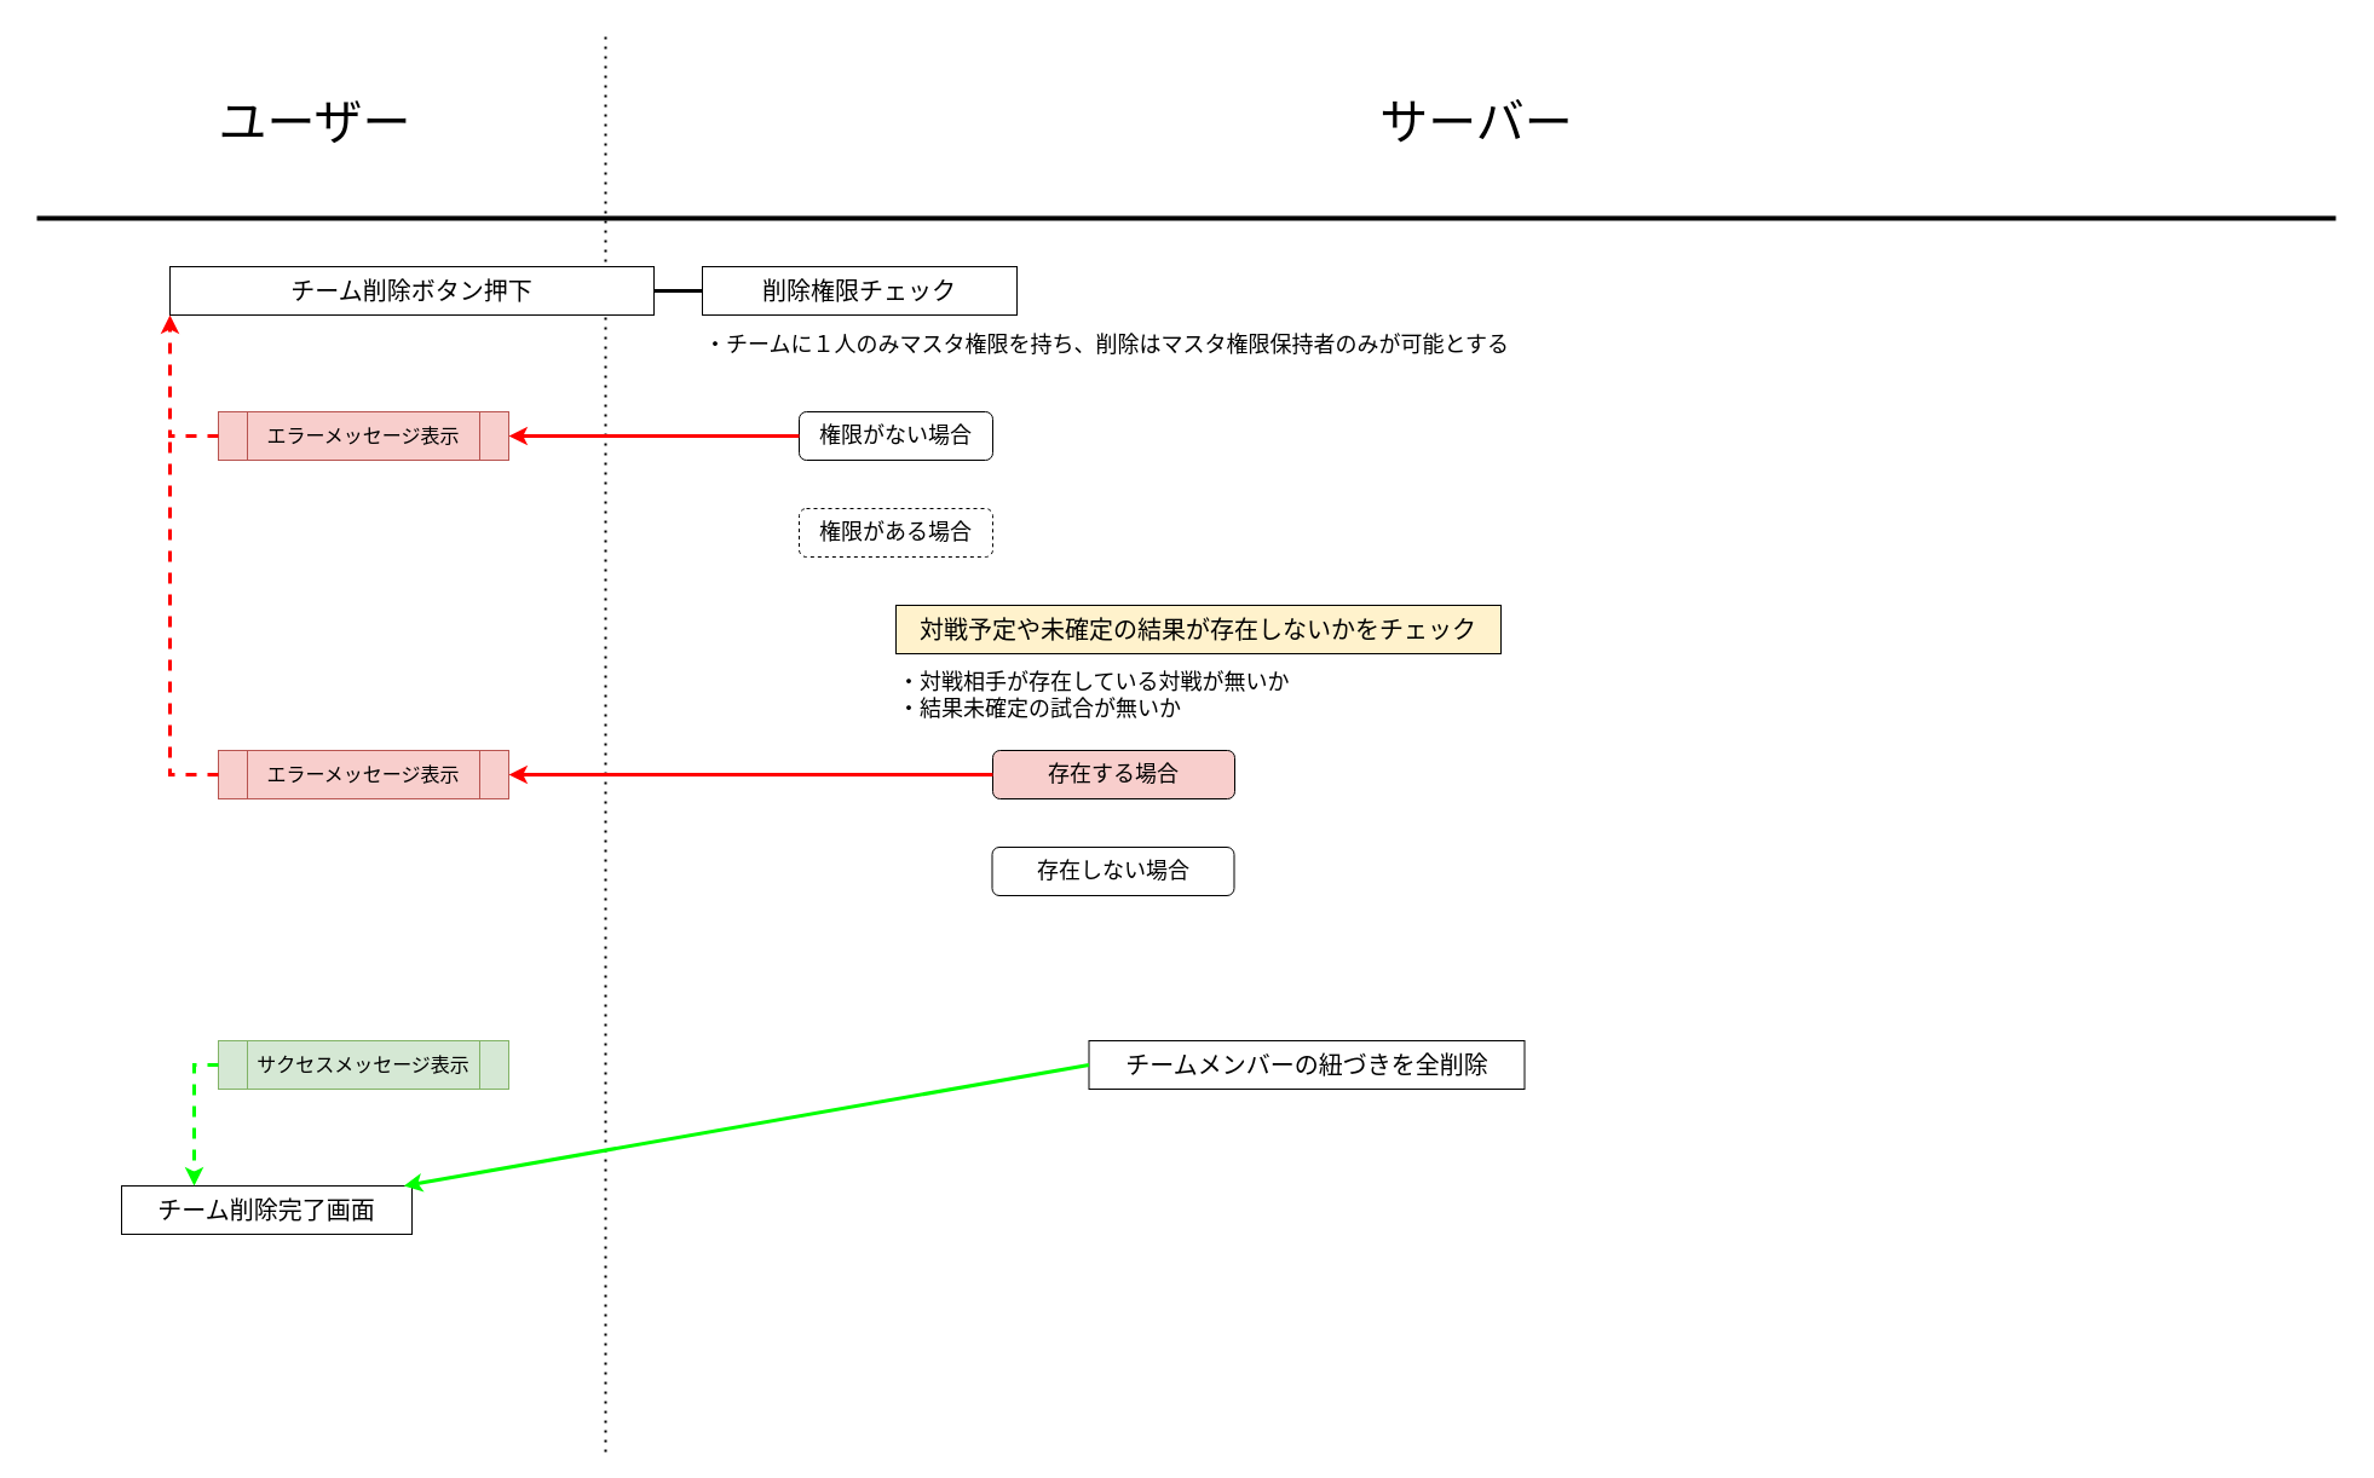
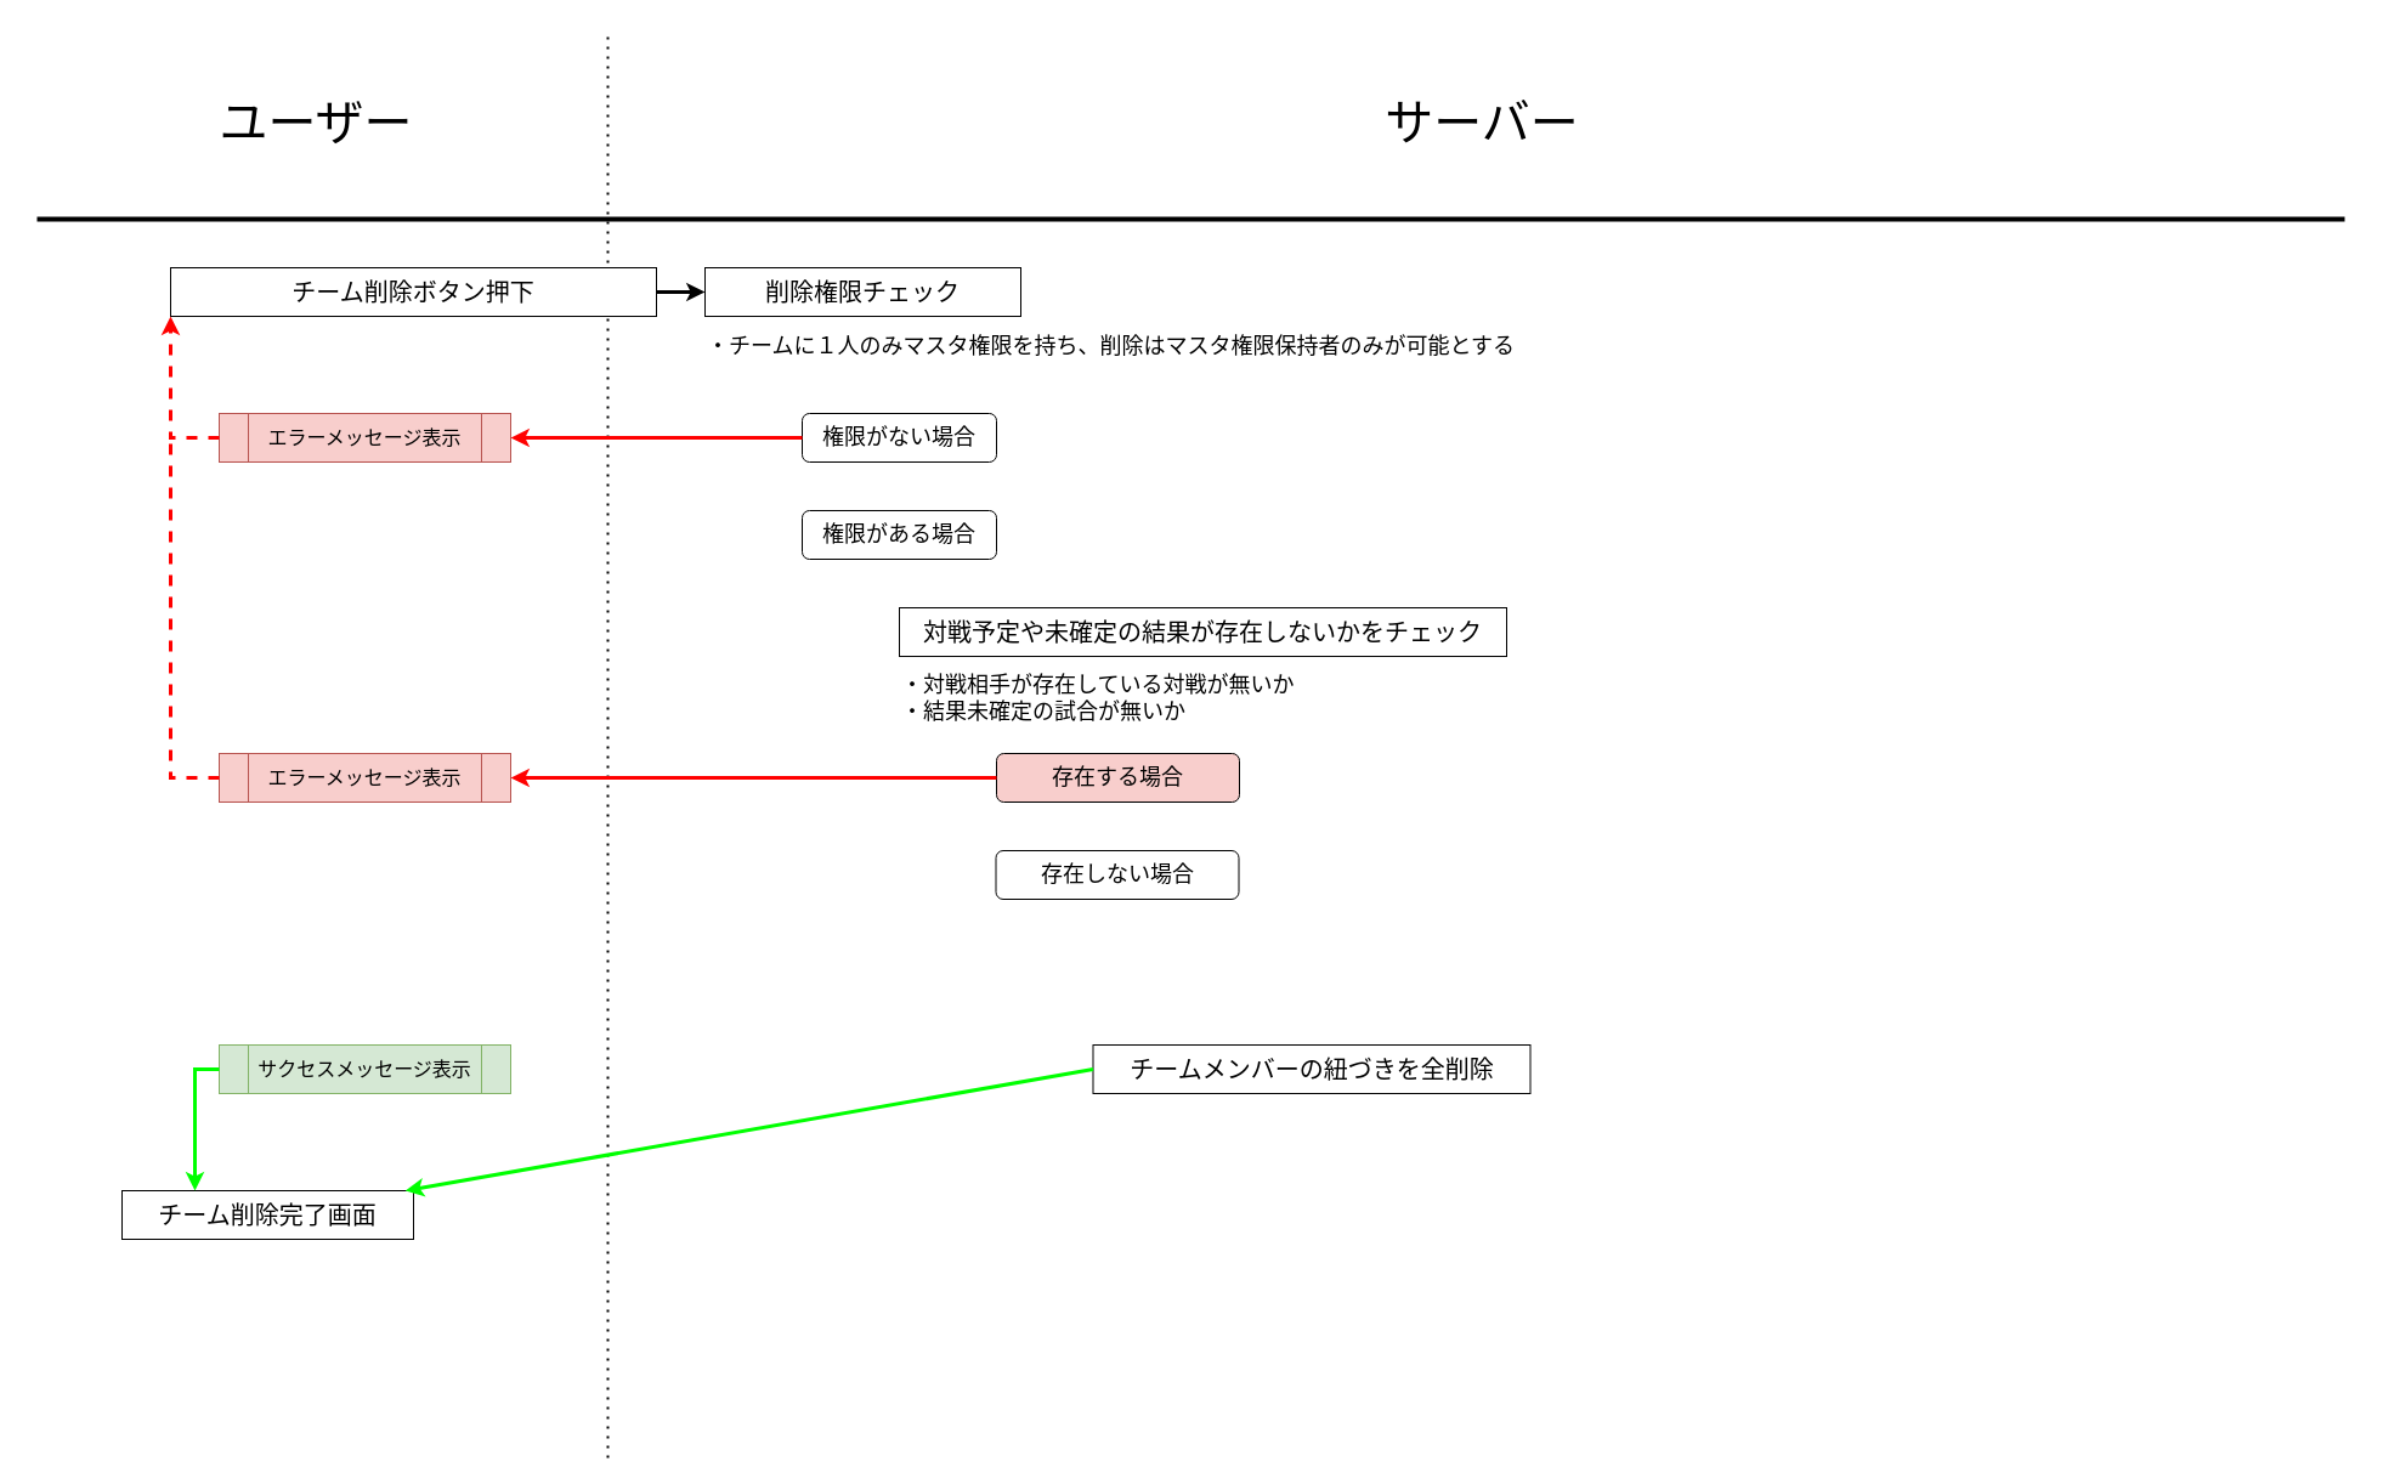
- <mxCell id="20" value="" style="endArrow=none;html=1;rounded=0;fontSize=16;strokeWidth=3;exitX=1;exitY=0.5;exitDx=0;exitDy=0;entryX=0;entryY=0.5;entryDx=0;entryDy=0;" edge="1" parent="1" source="6" target="7"><mxGeometry width="50" height="50" relative="1" as="geometry"><mxPoint x="850" y="720" as="sourcePoint" /><mxPoint x="900" y="670" as="targetPoint" /></mxGeometry></mxCell>
+ <mxCell id="20" value="" style="endArrow=classic;html=1;rounded=0;fontSize=16;strokeWidth=3;exitX=1;exitY=0.5;exitDx=0;exitDy=0;entryX=0;entryY=0.5;entryDx=0;entryDy=0;" edge="1" parent="1" source="6" target="7"><mxGeometry width="50" height="50" relative="1" as="geometry"><mxPoint x="850" y="720" as="sourcePoint" /><mxPoint x="900" y="670" as="targetPoint" /></mxGeometry></mxCell>
- <mxCell id="10" value="権限がある場合" style="rounded=1;whiteSpace=wrap;html=1;fontSize=18;dashed=1;" vertex="1" parent="1"><mxGeometry x="660" y="420" width="160" height="40" as="geometry" /></mxCell>
+ <mxCell id="10" value="権限がある場合" style="rounded=1;whiteSpace=wrap;html=1;fontSize=18;" vertex="1" parent="1"><mxGeometry x="660" y="420" width="160" height="40" as="geometry" /></mxCell>
- <mxCell id="11" value="対戦予定や未確定の結果が存在しないかをチェック" style="rounded=0;whiteSpace=wrap;html=1;fontSize=20;fillColor=#fff2cc;" vertex="1" parent="1"><mxGeometry x="740" y="500" width="500" height="40" as="geometry" /></mxCell>
+ <mxCell id="11" value="対戦予定や未確定の結果が存在しないかをチェック" style="rounded=0;whiteSpace=wrap;html=1;fontSize=20;" vertex="1" parent="1"><mxGeometry x="740" y="500" width="500" height="40" as="geometry" /></mxCell>
- <mxCell id="24" value="" style="endArrow=classic;html=1;rounded=0;fontSize=16;strokeWidth=3;exitX=0;exitY=0.5;exitDx=0;exitDy=0;entryX=0.25;entryY=0;entryDx=0;entryDy=0;strokeColor=#00FF00;dashed=1;" edge="1" parent="1" source="18" target="16"><mxGeometry width="50" height="50" relative="1" as="geometry"><mxPoint x="720" y="830" as="sourcePoint" /><mxPoint x="770" y="780" as="targetPoint" /><Array as="points"><mxPoint x="160" y="880" /></Array></mxGeometry></mxCell>
+ <mxCell id="24" value="" style="endArrow=classic;html=1;rounded=0;fontSize=16;strokeWidth=3;exitX=0;exitY=0.5;exitDx=0;exitDy=0;entryX=0.25;entryY=0;entryDx=0;entryDy=0;strokeColor=#00FF00;" edge="1" parent="1" source="18" target="16"><mxGeometry width="50" height="50" relative="1" as="geometry"><mxPoint x="720" y="830" as="sourcePoint" /><mxPoint x="770" y="780" as="targetPoint" /><Array as="points"><mxPoint x="160" y="880" /></Array></mxGeometry></mxCell>
